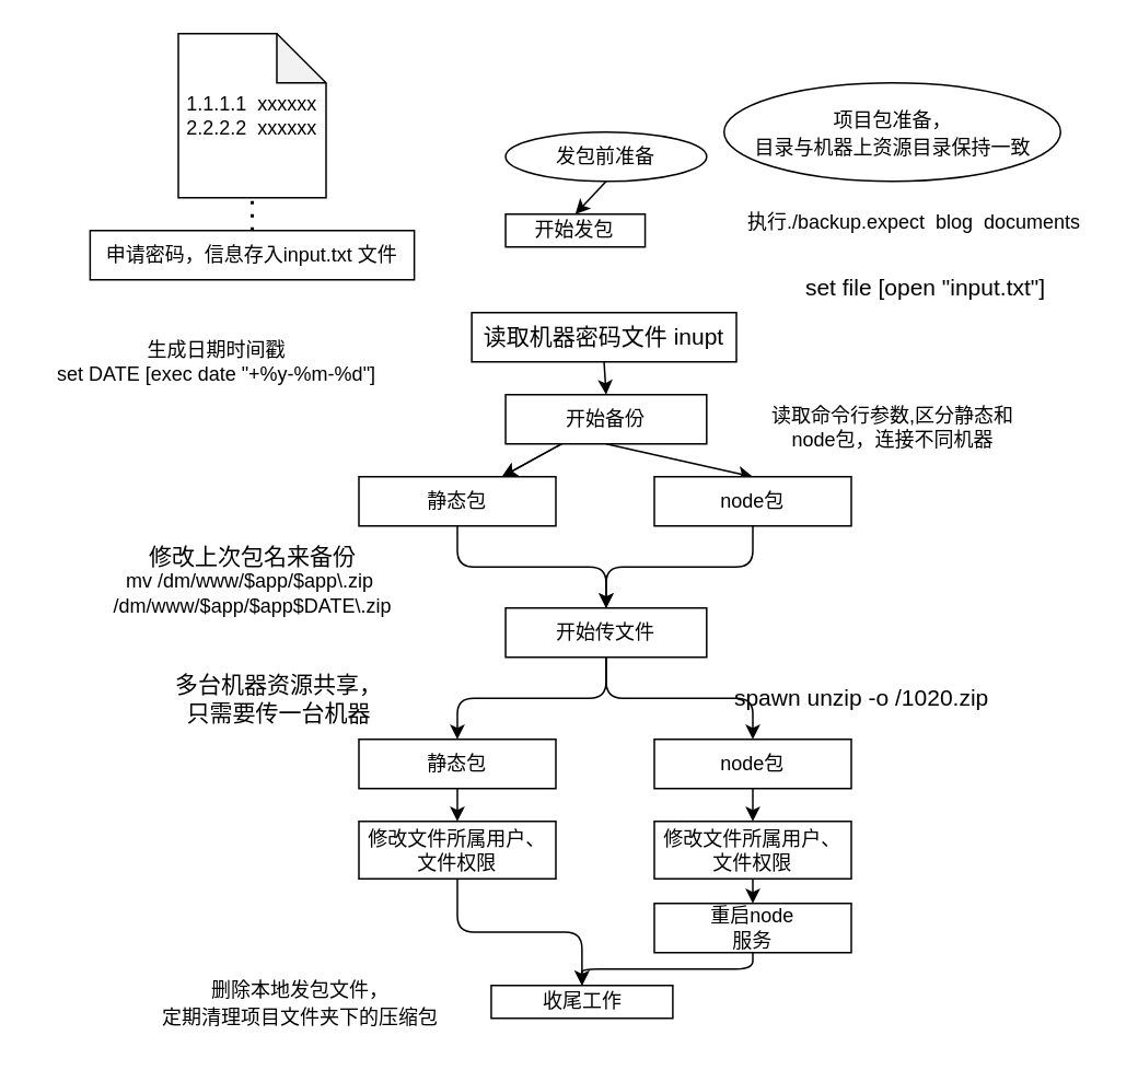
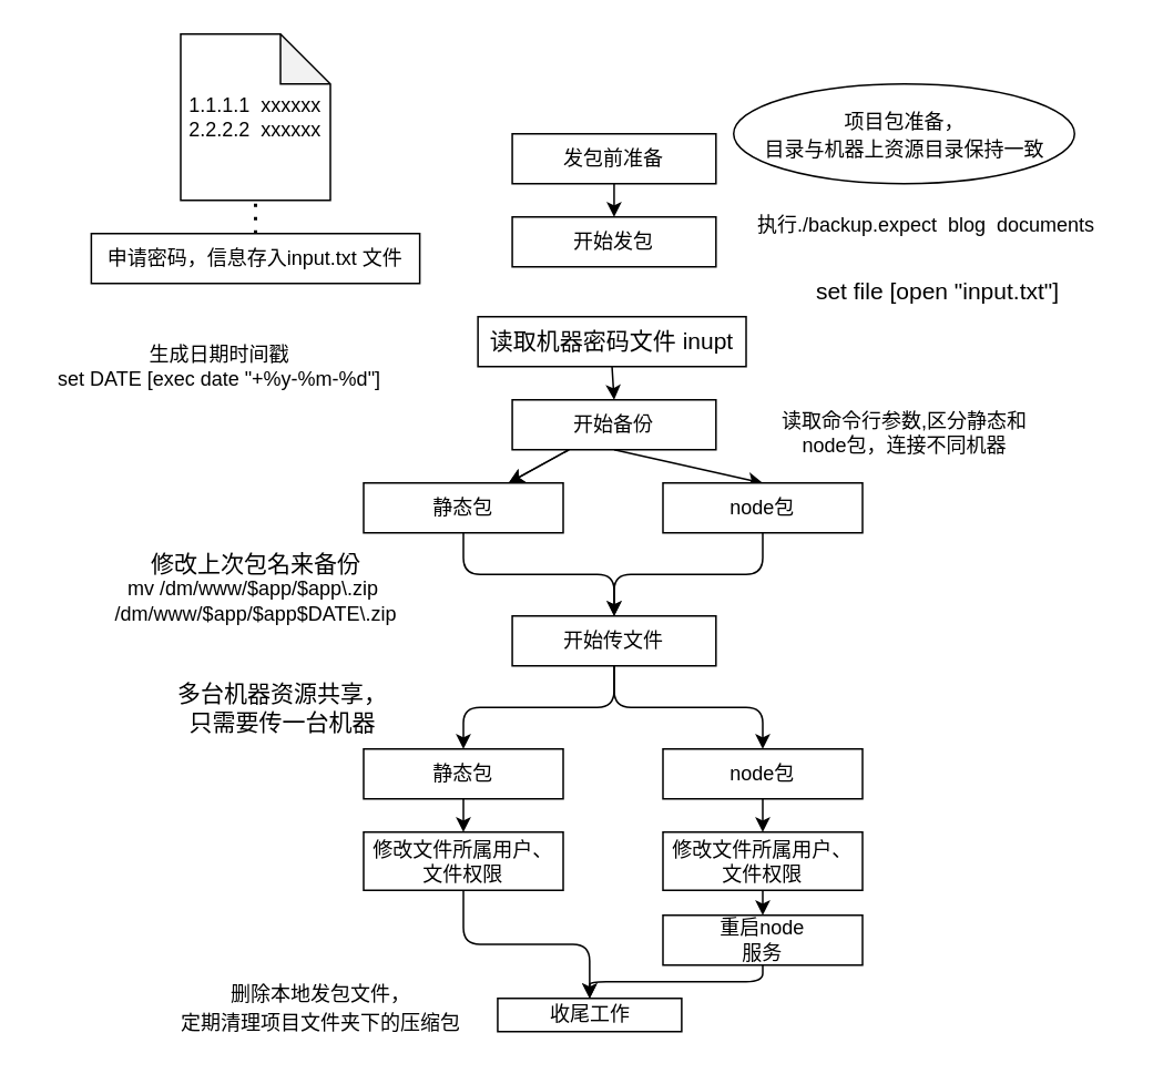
- <mxCell id="21" value="发包前准备" style="ellipse;whiteSpace=wrap;html=1;" parent="1" vertex="1"><mxGeometry x="307.38" y="80" width="122.5" height="30" as="geometry" /></mxCell>
+ <mxCell id="21" value="发包前准备" style="whiteSpace=wrap;html=1;rounded=0;" parent="1" vertex="1"><mxGeometry x="307.38" y="80" width="122.5" height="30" as="geometry" /></mxCell>
- <mxCell id="5" value="开始发包" style="whiteSpace=wrap;html=1;rounded=0;" parent="1" vertex="1"><mxGeometry x="307.38" y="130" width="85" height="20" as="geometry" /></mxCell>
+ <mxCell id="5" value="开始发包" style="whiteSpace=wrap;html=1;rounded=0;" parent="1" vertex="1"><mxGeometry x="307.38" y="130" width="122.5" height="30" as="geometry" /></mxCell>
- <mxCell id="26" value="spawn unzip -o /1020.zip&amp;nbsp;" style="text;html=1;align=center;verticalAlign=middle;resizable=0;points=[];autosize=1;strokeColor=none;fillColor=none;fontSize=14;" parent="1" vertex="1"><mxGeometry x="436.13" y="410" width="180" height="30" as="geometry" /></mxCell>
- <mxCell id="33" value="&lt;span style=&quot;font-size: 12px;&quot;&gt;删除本地发包文件，&lt;br&gt;定期清理项目文件夹下的压缩包&lt;/span&gt;" style="text;html=1;align=center;verticalAlign=middle;resizable=0;points=[];autosize=1;strokeColor=none;fillColor=none;fontSize=14;" parent="1" vertex="1"><mxGeometry x="86.75" y="585" width="190" height="50" as="geometry" /></mxCell>
+ <mxCell id="33" value="&lt;span style=&quot;font-size: 12px;&quot;&gt;删除本地发包文件，&lt;br&gt;定期清理项目文件夹下的压缩包&lt;/span&gt;" style="text;html=1;align=center;verticalAlign=middle;resizable=0;points=[];autosize=1;strokeColor=none;fillColor=none;fontSize=14;" parent="1" vertex="1"><mxGeometry x="96.75" y="580" width="190" height="50" as="geometry" /></mxCell>
